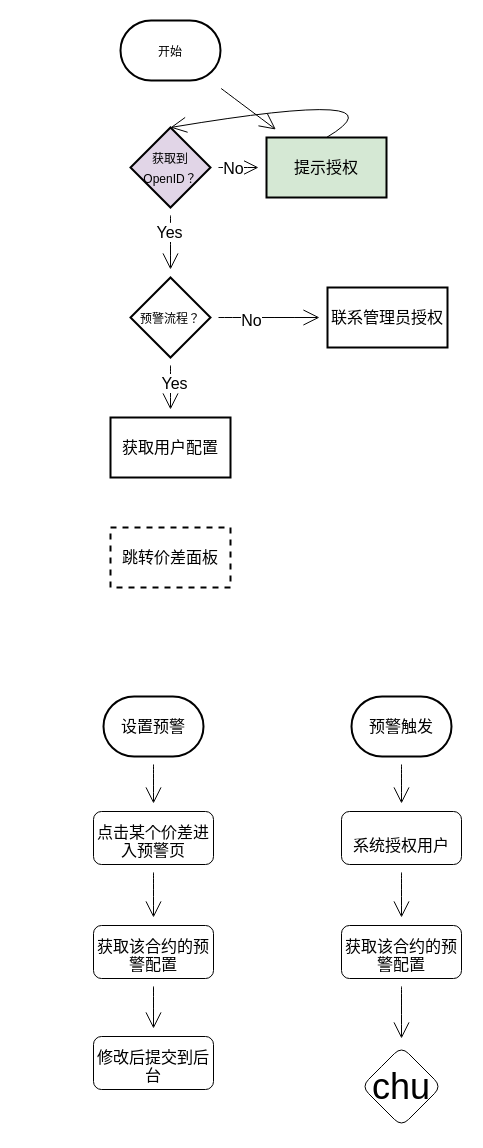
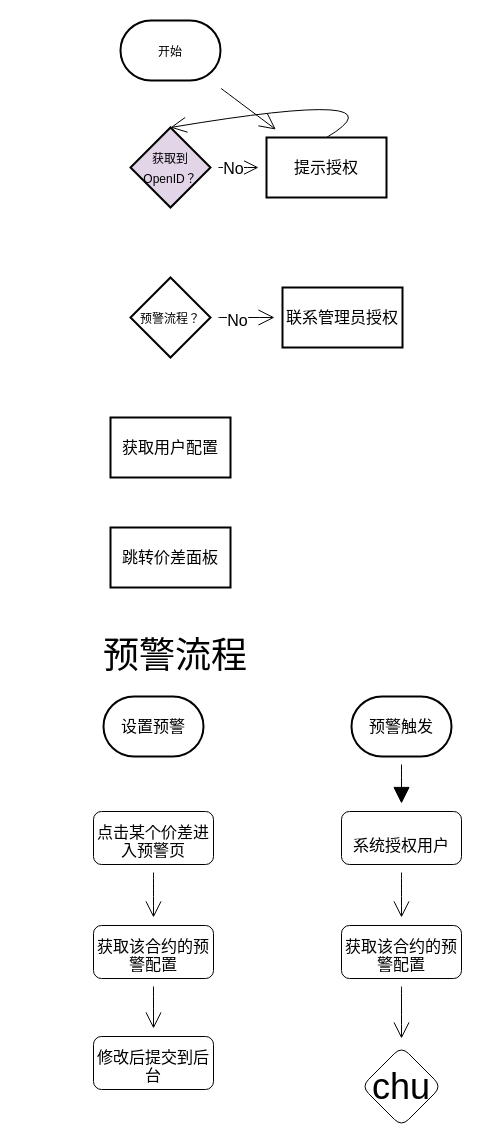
- <mxCell id="10" value="提示授权" style="whiteSpace=wrap;html=1;fontSize=16;strokeWidth=2;fillColor=#d5e8d4;" vertex="1" parent="1"><mxGeometry x="266" y="137" width="120" height="60" as="geometry" /></mxCell>
+ <mxCell id="10" value="提示授权" style="whiteSpace=wrap;html=1;fontSize=16;strokeWidth=2;" vertex="1" parent="1"><mxGeometry x="266" y="137" width="120" height="60" as="geometry" /></mxCell>
- <mxCell id="6" value="" style="edgeStyle=none;curved=1;rounded=0;orthogonalLoop=1;jettySize=auto;html=1;fontSize=12;endArrow=open;startSize=14;endSize=14;sourcePerimeterSpacing=8;targetPerimeterSpacing=8;" edge="1" parent="1" source="8" target="15"><mxGeometry relative="1" as="geometry" /></mxCell>
- <mxCell id="7" value="Yes" style="edgeLabel;html=1;align=center;verticalAlign=middle;resizable=0;points=[];fontSize=16;" vertex="1" connectable="0" parent="6"><mxGeometry x="-0.392" y="-2" relative="1" as="geometry"><mxPoint as="offset" /></mxGeometry></mxCell>
- <mxCell id="16" value="联系管理员授权" style="whiteSpace=wrap;html=1;fontSize=16;strokeWidth=2;" vertex="1" parent="1"><mxGeometry x="327" y="287" width="120" height="60" as="geometry" /></mxCell>
+ <mxCell id="16" value="联系管理员授权" style="whiteSpace=wrap;html=1;fontSize=16;strokeWidth=2;" vertex="1" parent="1"><mxGeometry x="282" y="287" width="120" height="60" as="geometry" /></mxCell>
- <mxCell id="13" value="" style="edgeStyle=none;curved=1;rounded=0;orthogonalLoop=1;jettySize=auto;html=1;fontSize=12;endArrow=open;startSize=14;endSize=14;sourcePerimeterSpacing=8;targetPerimeterSpacing=8;" edge="1" parent="1" source="15" target="17"><mxGeometry relative="1" as="geometry" /></mxCell>
- <mxCell id="14" value="Yes" style="edgeLabel;html=1;align=center;verticalAlign=middle;resizable=0;points=[];fontSize=16;" vertex="1" connectable="0" parent="13"><mxGeometry x="-0.221" y="3" relative="1" as="geometry"><mxPoint as="offset" /></mxGeometry></mxCell>
- <mxCell id="18" value="跳转价差面板" style="whiteSpace=wrap;html=1;fontSize=16;strokeWidth=2;dashed=1;" vertex="1" parent="1"><mxGeometry x="110" y="527" width="120" height="60" as="geometry" /></mxCell>
+ <mxCell id="18" value="跳转价差面板" style="whiteSpace=wrap;html=1;fontSize=16;strokeWidth=2;" vertex="1" parent="1"><mxGeometry x="110" y="527" width="120" height="60" as="geometry" /></mxCell>
+ <mxCell id="21" value="预警流程" style="text;html=1;strokeColor=none;fillColor=none;align=center;verticalAlign=middle;whiteSpace=wrap;rounded=0;fontSize=36;" vertex="1" parent="1"><mxGeometry x="20" y="631" width="310" height="48" as="geometry" /></mxCell>
- <mxCell id="19" value="" style="edgeStyle=none;curved=1;rounded=0;orthogonalLoop=1;jettySize=auto;html=1;fontSize=36;endArrow=open;startSize=14;endSize=14;sourcePerimeterSpacing=8;targetPerimeterSpacing=8;" edge="1" parent="1" source="20" target="23"><mxGeometry relative="1" as="geometry" /></mxCell>
- <mxCell id="27" value="" style="edgeStyle=none;curved=1;rounded=0;orthogonalLoop=1;jettySize=auto;html=1;fontSize=36;endArrow=open;startSize=14;endSize=14;sourcePerimeterSpacing=8;targetPerimeterSpacing=8;" edge="1" source="28" target="30" parent="1"><mxGeometry relative="1" as="geometry" /></mxCell>
+ <mxCell id="27" value="" style="edgeStyle=none;curved=1;rounded=0;orthogonalLoop=1;jettySize=auto;html=1;fontSize=36;endArrow=block;startSize=14;endSize=14;sourcePerimeterSpacing=8;targetPerimeterSpacing=8;" edge="1" source="28" target="30" parent="1"><mxGeometry relative="1" as="geometry" /></mxCell>
